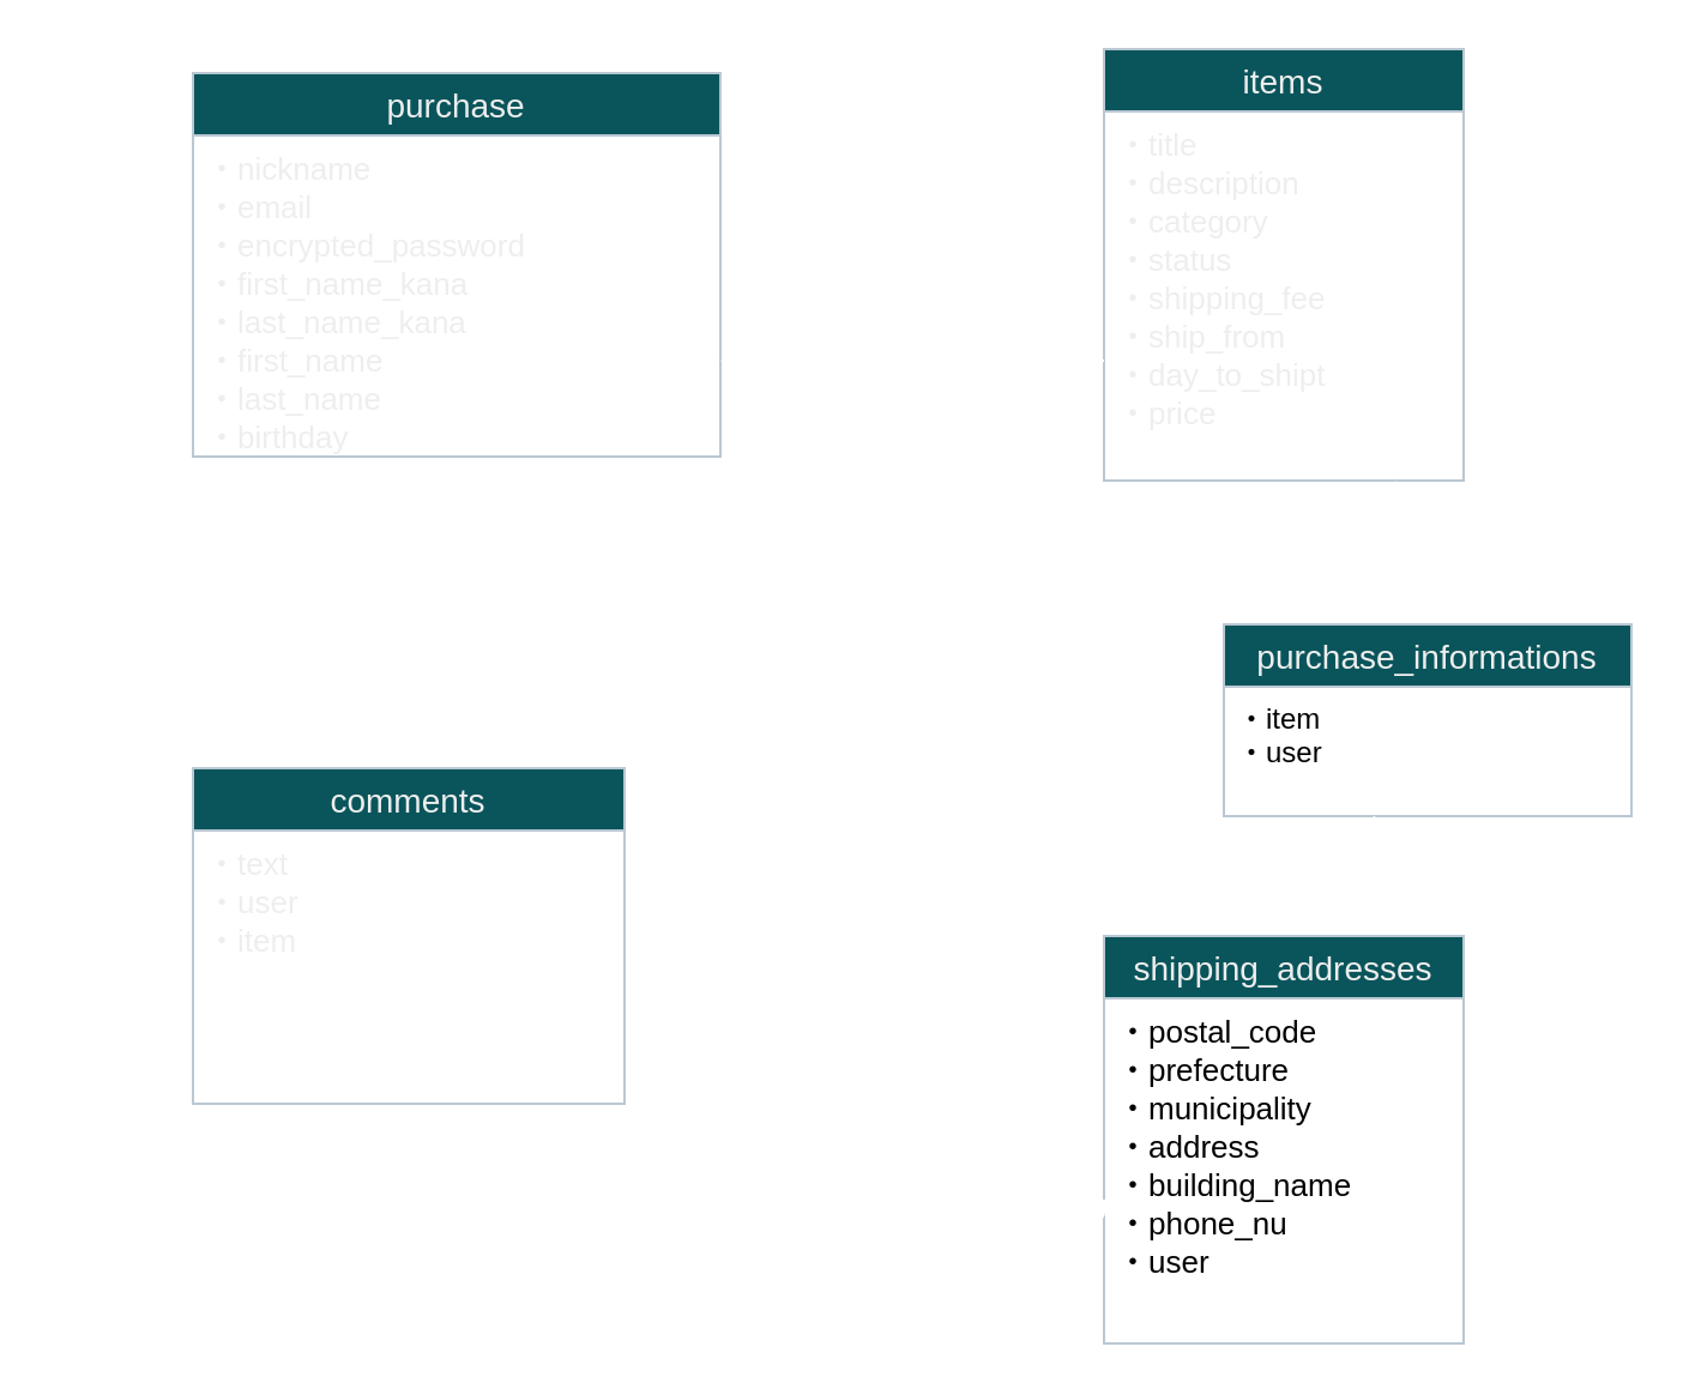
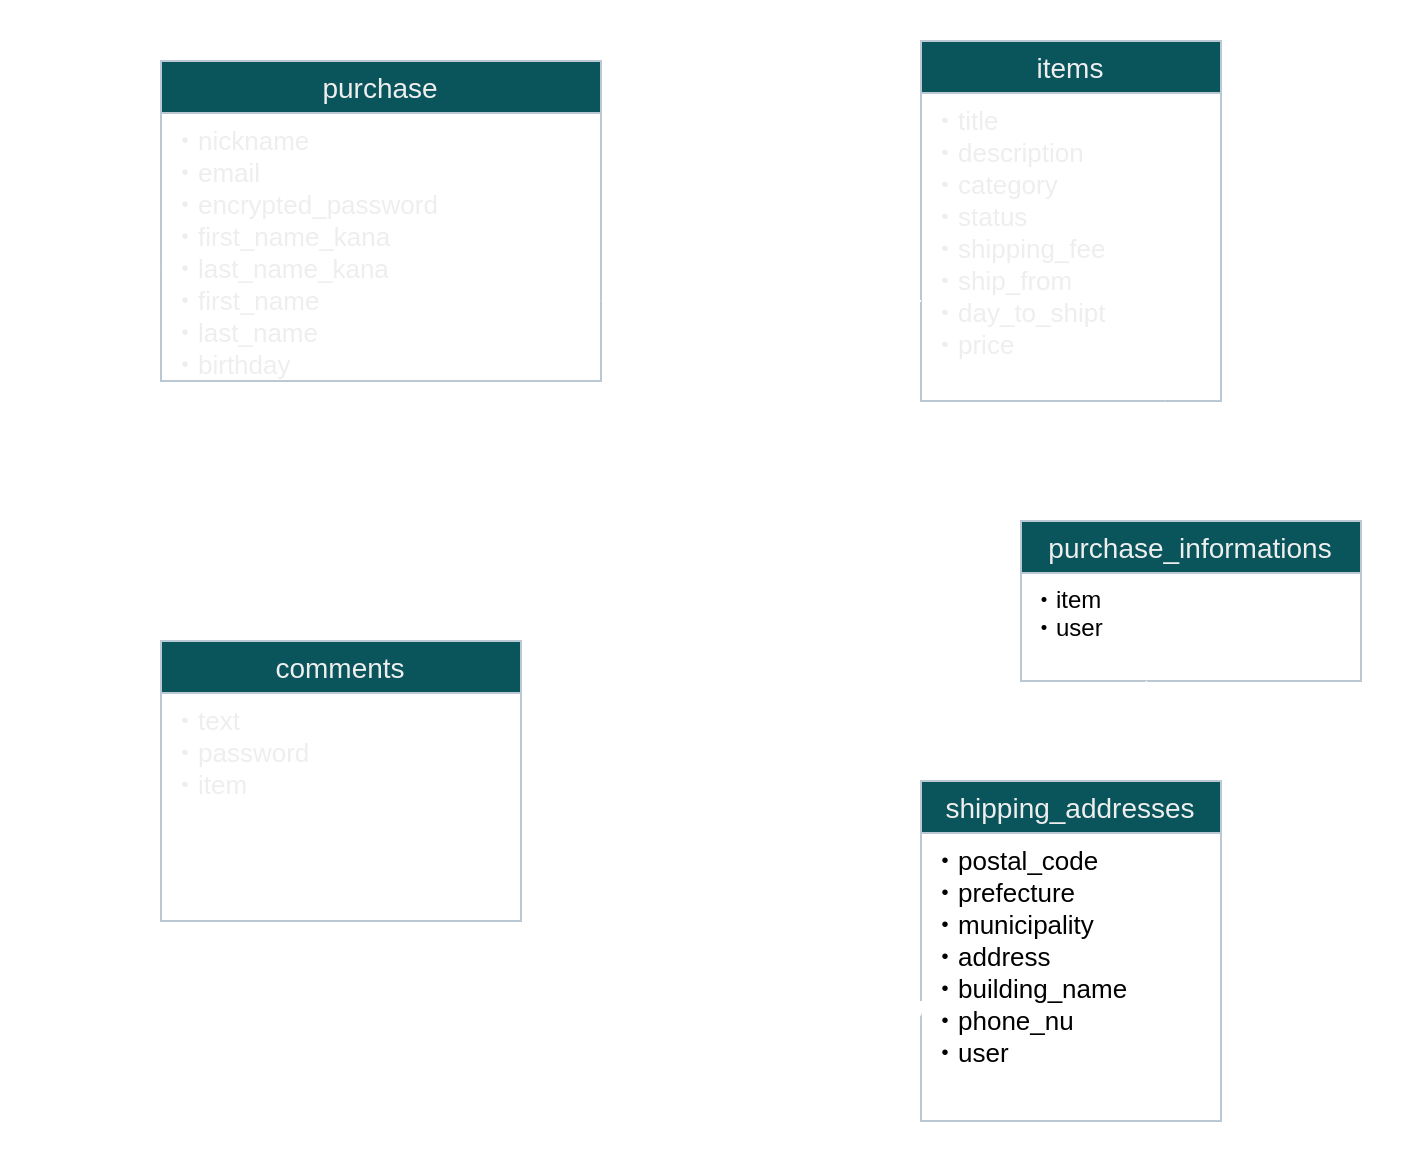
- <mxCell id="8" value="・text&#10;・user&#10;・item" style="text;strokeColor=none;fillColor=none;spacingLeft=4;spacingRight=4;overflow=hidden;rotatable=0;points=[[0,0.5],[1,0.5]];portConstraint=eastwest;fontSize=13;fontColor=#EEEEEE;" vertex="1" parent="7"><mxGeometry y="26" width="180" height="114" as="geometry" /></mxCell>
+ <mxCell id="8" value="・text&#10;・password&#10;・item" style="text;strokeColor=none;fillColor=none;spacingLeft=4;spacingRight=4;overflow=hidden;rotatable=0;points=[[0,0.5],[1,0.5]];portConstraint=eastwest;fontSize=13;fontColor=#EEEEEE;" vertex="1" parent="7"><mxGeometry y="26" width="180" height="114" as="geometry" /></mxCell>
